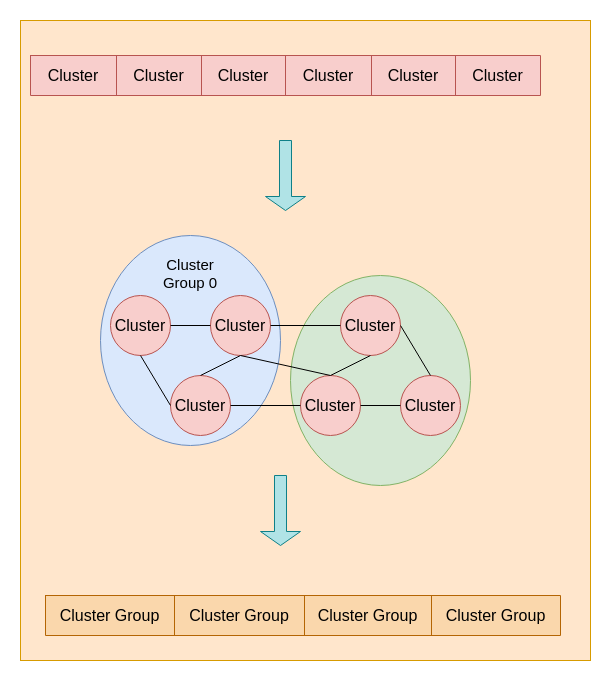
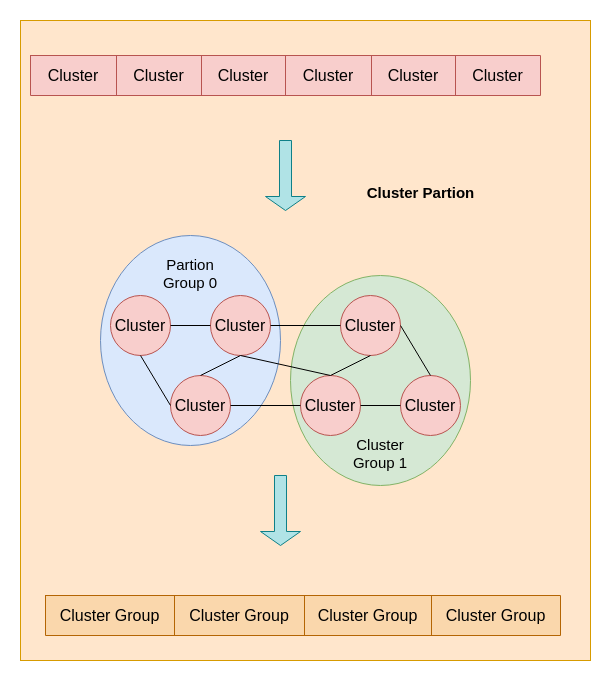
+ <mxCell id="29" value="&lt;font style=&quot;font-size: 15px;&quot;&gt;Cluster Partion&lt;/font&gt;" style="text;strokeColor=none;fillColor=none;html=1;fontSize=24;fontStyle=1;verticalAlign=middle;align=center;" vertex="1" parent="1"><mxGeometry x="370" y="170" width="100" height="40" as="geometry" /></mxCell>
- <mxCell id="31" value="Cluster Group 0" style="text;html=1;align=center;verticalAlign=middle;whiteSpace=wrap;rounded=0;fontSize=15;" vertex="1" parent="1"><mxGeometry x="150" y="255" width="80" height="35" as="geometry" /></mxCell>
+ <mxCell id="31" value="Partion Group 0" style="text;html=1;align=center;verticalAlign=middle;whiteSpace=wrap;rounded=0;fontSize=15;" vertex="1" parent="1"><mxGeometry x="150" y="255" width="80" height="35" as="geometry" /></mxCell>
+ <mxCell id="32" value="Cluster Group 1" style="text;html=1;align=center;verticalAlign=middle;whiteSpace=wrap;rounded=0;fontSize=15;" vertex="1" parent="1"><mxGeometry x="340" y="435" width="80" height="35" as="geometry" /></mxCell>
